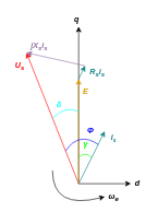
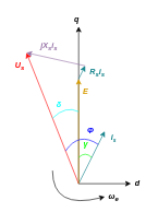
- <mxCell id="20" value="&lt;b&gt;&lt;i&gt;jX&lt;sub&gt;s&lt;/sub&gt;i&lt;sub&gt;s&lt;/sub&gt;&lt;/i&gt;&lt;/b&gt;" style="text;html=1;align=center;verticalAlign=middle;whiteSpace=wrap;rounded=0;fontColor=#9673a6;" vertex="1" parent="1"><mxGeometry x="45" y="60" width="30" height="20" as="geometry" /></mxCell>
+ <mxCell id="20" value="&lt;b&gt;&lt;i&gt;jX&lt;sub&gt;s&lt;/sub&gt;i&lt;sub&gt;s&lt;/sub&gt;&lt;/i&gt;&lt;/b&gt;" style="text;html=1;align=center;verticalAlign=middle;whiteSpace=wrap;rounded=0;fontColor=#9673a6;" vertex="1" parent="1"><mxGeometry x="60" y="60" width="30" height="20" as="geometry" /></mxCell>
